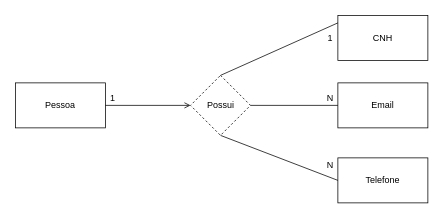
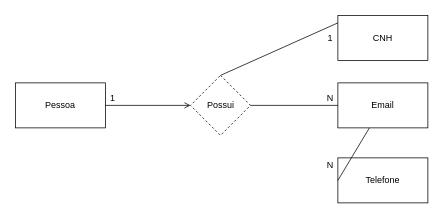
- <mxCell id="13" value="" style="endArrow=none;html=1;entryX=0.5;entryY=1;entryDx=0;entryDy=0;exitX=0;exitY=0.5;exitDx=0;exitDy=0;" parent="1" source="10" target="4" edge="1"><mxGeometry width="50" height="50" relative="1" as="geometry"><mxPoint x="450" y="230" as="sourcePoint" /><mxPoint x="360" y="180" as="targetPoint" /></mxGeometry></mxCell>
+ <mxCell id="13" value="" style="endArrow=none;html=1;exitX=0;exitY=0.5;exitDx=0;exitDy=0;" parent="1" source="10" target="3" edge="1"><mxGeometry width="50" height="50" relative="1" as="geometry"><mxPoint x="450" y="230" as="sourcePoint" /><mxPoint x="360" y="180" as="targetPoint" /></mxGeometry></mxCell>
